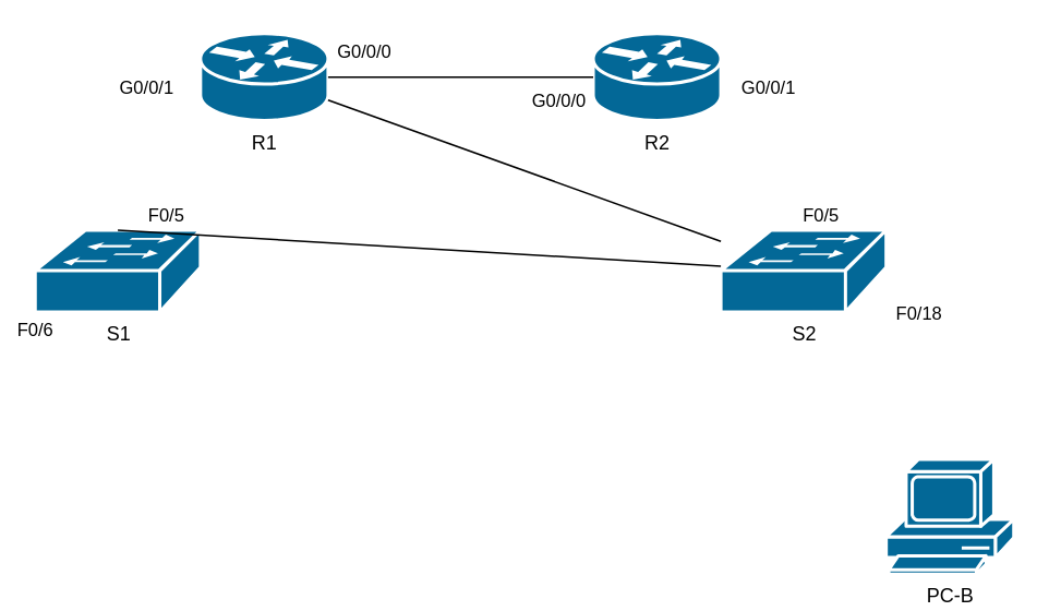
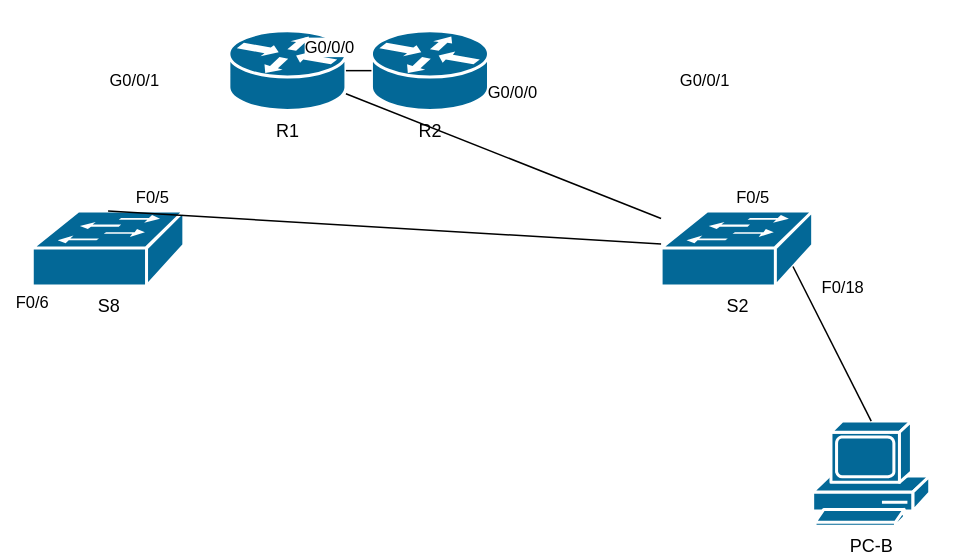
- <mxCell id="2" value="&lt;div&gt;R1&lt;/div&gt;" style="shape=mxgraph.cisco.routers.router;html=1;pointerEvents=1;dashed=0;fillColor=#036897;strokeColor=#ffffff;strokeWidth=2;verticalLabelPosition=bottom;verticalAlign=top;align=center;outlineConnect=0;" vertex="1" parent="1"><mxGeometry x="122" y="20" width="78" height="53" as="geometry" /></mxCell>
+ <mxCell id="2" value="&lt;div&gt;R1&lt;/div&gt;" style="shape=mxgraph.cisco.routers.router;html=1;pointerEvents=1;dashed=0;fillColor=#036897;strokeColor=#ffffff;strokeWidth=2;verticalLabelPosition=bottom;verticalAlign=top;align=center;outlineConnect=0;" vertex="1" parent="1"><mxGeometry x="152" y="20" width="78" height="53" as="geometry" /></mxCell>
- <mxCell id="3" value="R2" style="shape=mxgraph.cisco.routers.router;html=1;pointerEvents=1;dashed=0;fillColor=#036897;strokeColor=#ffffff;strokeWidth=2;verticalLabelPosition=bottom;verticalAlign=top;align=center;outlineConnect=0;" vertex="1" parent="1"><mxGeometry x="362" y="20" width="78" height="53" as="geometry" /></mxCell>
+ <mxCell id="3" value="R2" style="shape=mxgraph.cisco.routers.router;html=1;pointerEvents=1;dashed=0;fillColor=#036897;strokeColor=#ffffff;strokeWidth=2;verticalLabelPosition=bottom;verticalAlign=top;align=center;outlineConnect=0;" vertex="1" parent="1"><mxGeometry x="247" y="20" width="78" height="53" as="geometry" /></mxCell>
- <mxCell id="4" value="S1" style="shape=mxgraph.cisco.switches.workgroup_switch;html=1;pointerEvents=1;dashed=0;fillColor=#036897;strokeColor=#ffffff;strokeWidth=2;verticalLabelPosition=bottom;verticalAlign=top;align=center;outlineConnect=0;" vertex="1" parent="1"><mxGeometry x="21" y="140" width="101" height="50" as="geometry" /></mxCell>
+ <mxCell id="4" value="S8" style="shape=mxgraph.cisco.switches.workgroup_switch;html=1;pointerEvents=1;dashed=0;fillColor=#036897;strokeColor=#ffffff;strokeWidth=2;verticalLabelPosition=bottom;verticalAlign=top;align=center;outlineConnect=0;" vertex="1" parent="1"><mxGeometry x="21" y="140" width="101" height="50" as="geometry" /></mxCell>
+ <mxCell id="10" value="" style="endArrow=none;html=1;entryX=0.87;entryY=0.74;entryDx=0;entryDy=0;entryPerimeter=0;exitX=0.5;exitY=0;exitDx=0;exitDy=0;exitPerimeter=0;" edge="1" parent="1" source="6" target="5"><mxGeometry width="50" height="50" relative="1" as="geometry"><mxPoint x="491" y="220" as="sourcePoint" /><mxPoint x="541" y="170" as="targetPoint" /></mxGeometry></mxCell>
